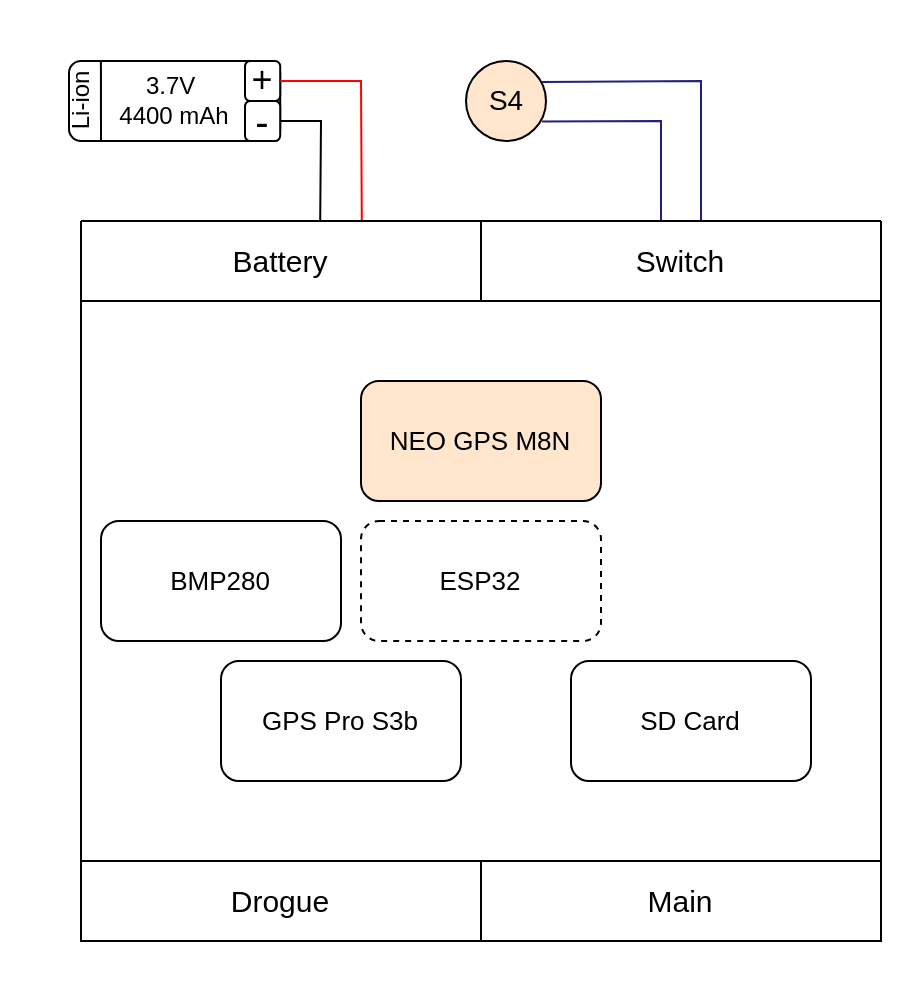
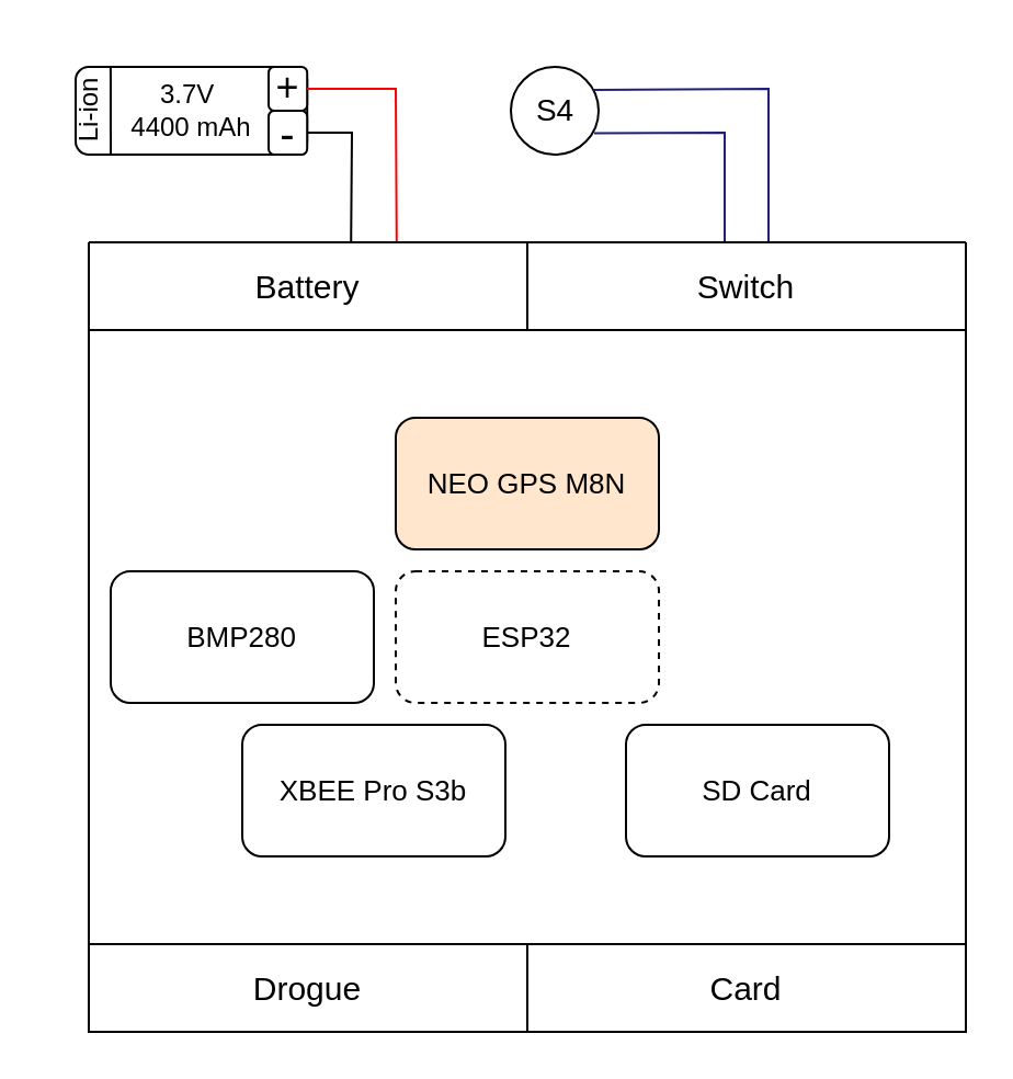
- <mxCell id="8" value="&lt;font style=&quot;font-size: 14px;&quot;&gt;S4&lt;/font&gt;" style="ellipse;whiteSpace=wrap;html=1;aspect=fixed;fillColor=#ffe6cc;" vertex="1" parent="2"><mxGeometry x="202.5" y="10" width="40" height="40" as="geometry" /></mxCell>
+ <mxCell id="8" value="&lt;font style=&quot;font-size: 14px;&quot;&gt;S4&lt;/font&gt;" style="ellipse;whiteSpace=wrap;html=1;aspect=fixed;" vertex="1" parent="2"><mxGeometry x="202.5" y="10" width="40" height="40" as="geometry" /></mxCell>
- <mxCell id="4" value="&lt;font style=&quot;font-size: 13px;&quot;&gt;GPS Pro S3b&lt;/font&gt;" style="rounded=1;whiteSpace=wrap;html=1;" vertex="1" parent="2"><mxGeometry x="80" y="310" width="120" height="60" as="geometry" /></mxCell>
+ <mxCell id="4" value="&lt;font style=&quot;font-size: 13px;&quot;&gt;XBEE Pro S3b&lt;/font&gt;" style="rounded=1;whiteSpace=wrap;html=1;" vertex="1" parent="2"><mxGeometry x="80" y="310" width="120" height="60" as="geometry" /></mxCell>
- <mxCell id="23" value="&lt;font style=&quot;font-size: 15px;&quot;&gt;Main&lt;/font&gt;" style="text;html=1;strokeColor=none;fillColor=none;align=center;verticalAlign=middle;whiteSpace=wrap;rounded=0;" vertex="1" parent="19"><mxGeometry x="200" y="320" width="200" height="40" as="geometry" /></mxCell>
+ <mxCell id="23" value="&lt;font style=&quot;font-size: 15px;&quot;&gt;Card&lt;/font&gt;" style="text;html=1;strokeColor=none;fillColor=none;align=center;verticalAlign=middle;whiteSpace=wrap;rounded=0;" vertex="1" parent="19"><mxGeometry x="200" y="320" width="200" height="40" as="geometry" /></mxCell>
